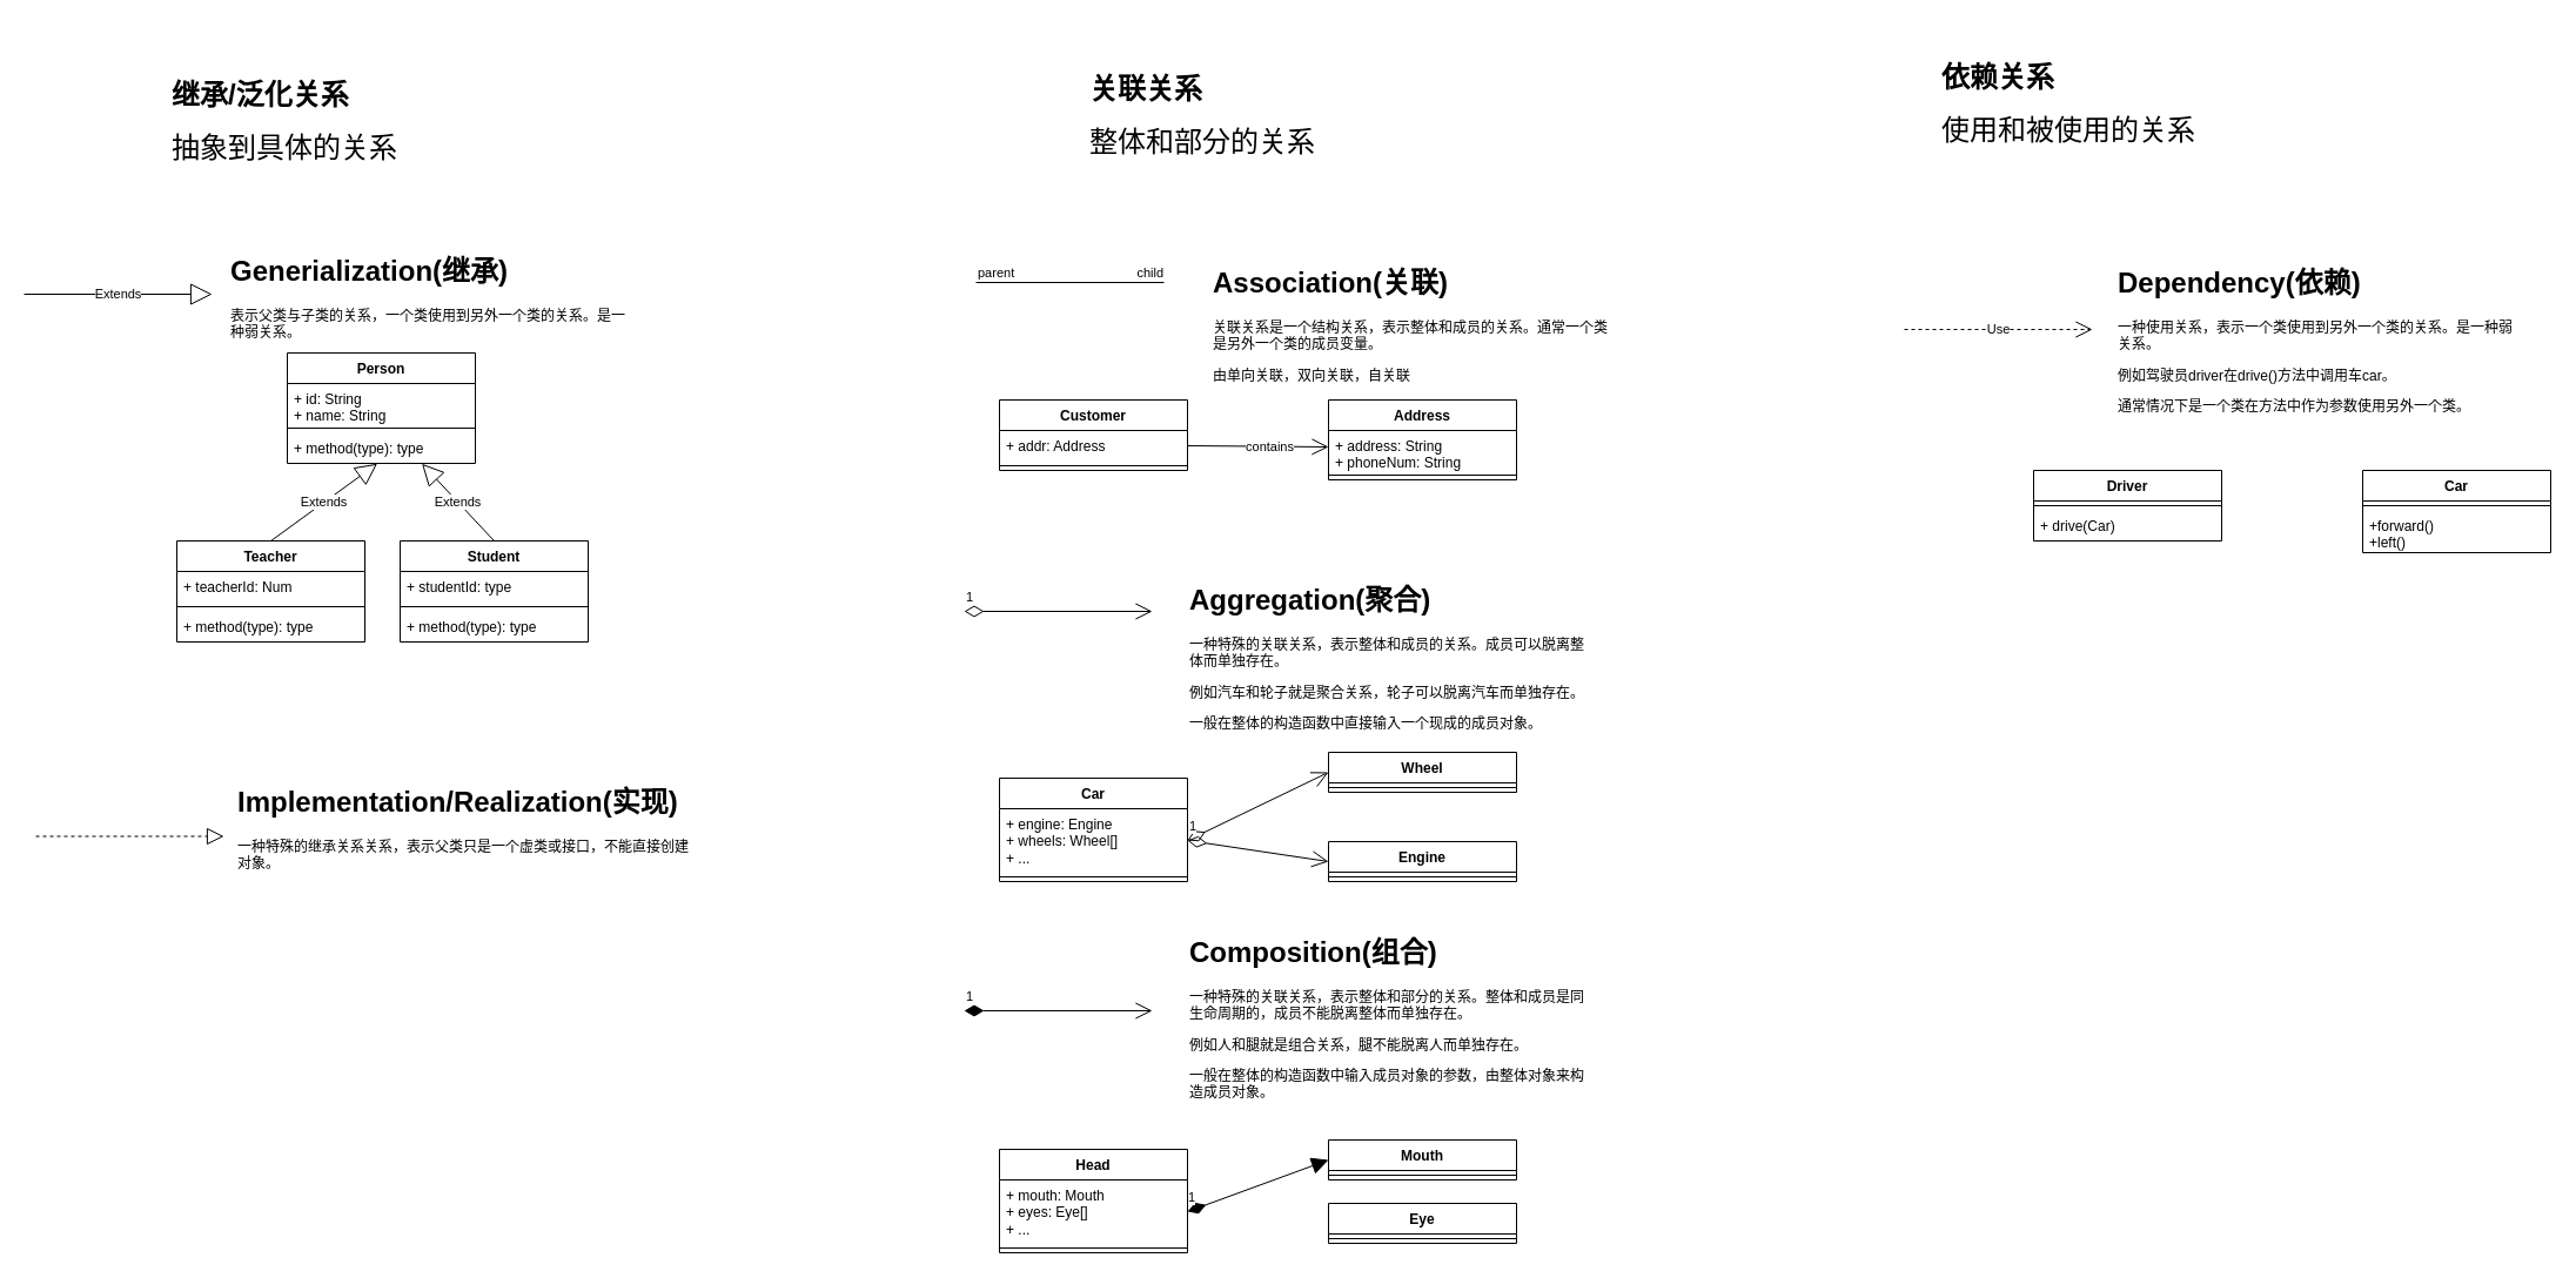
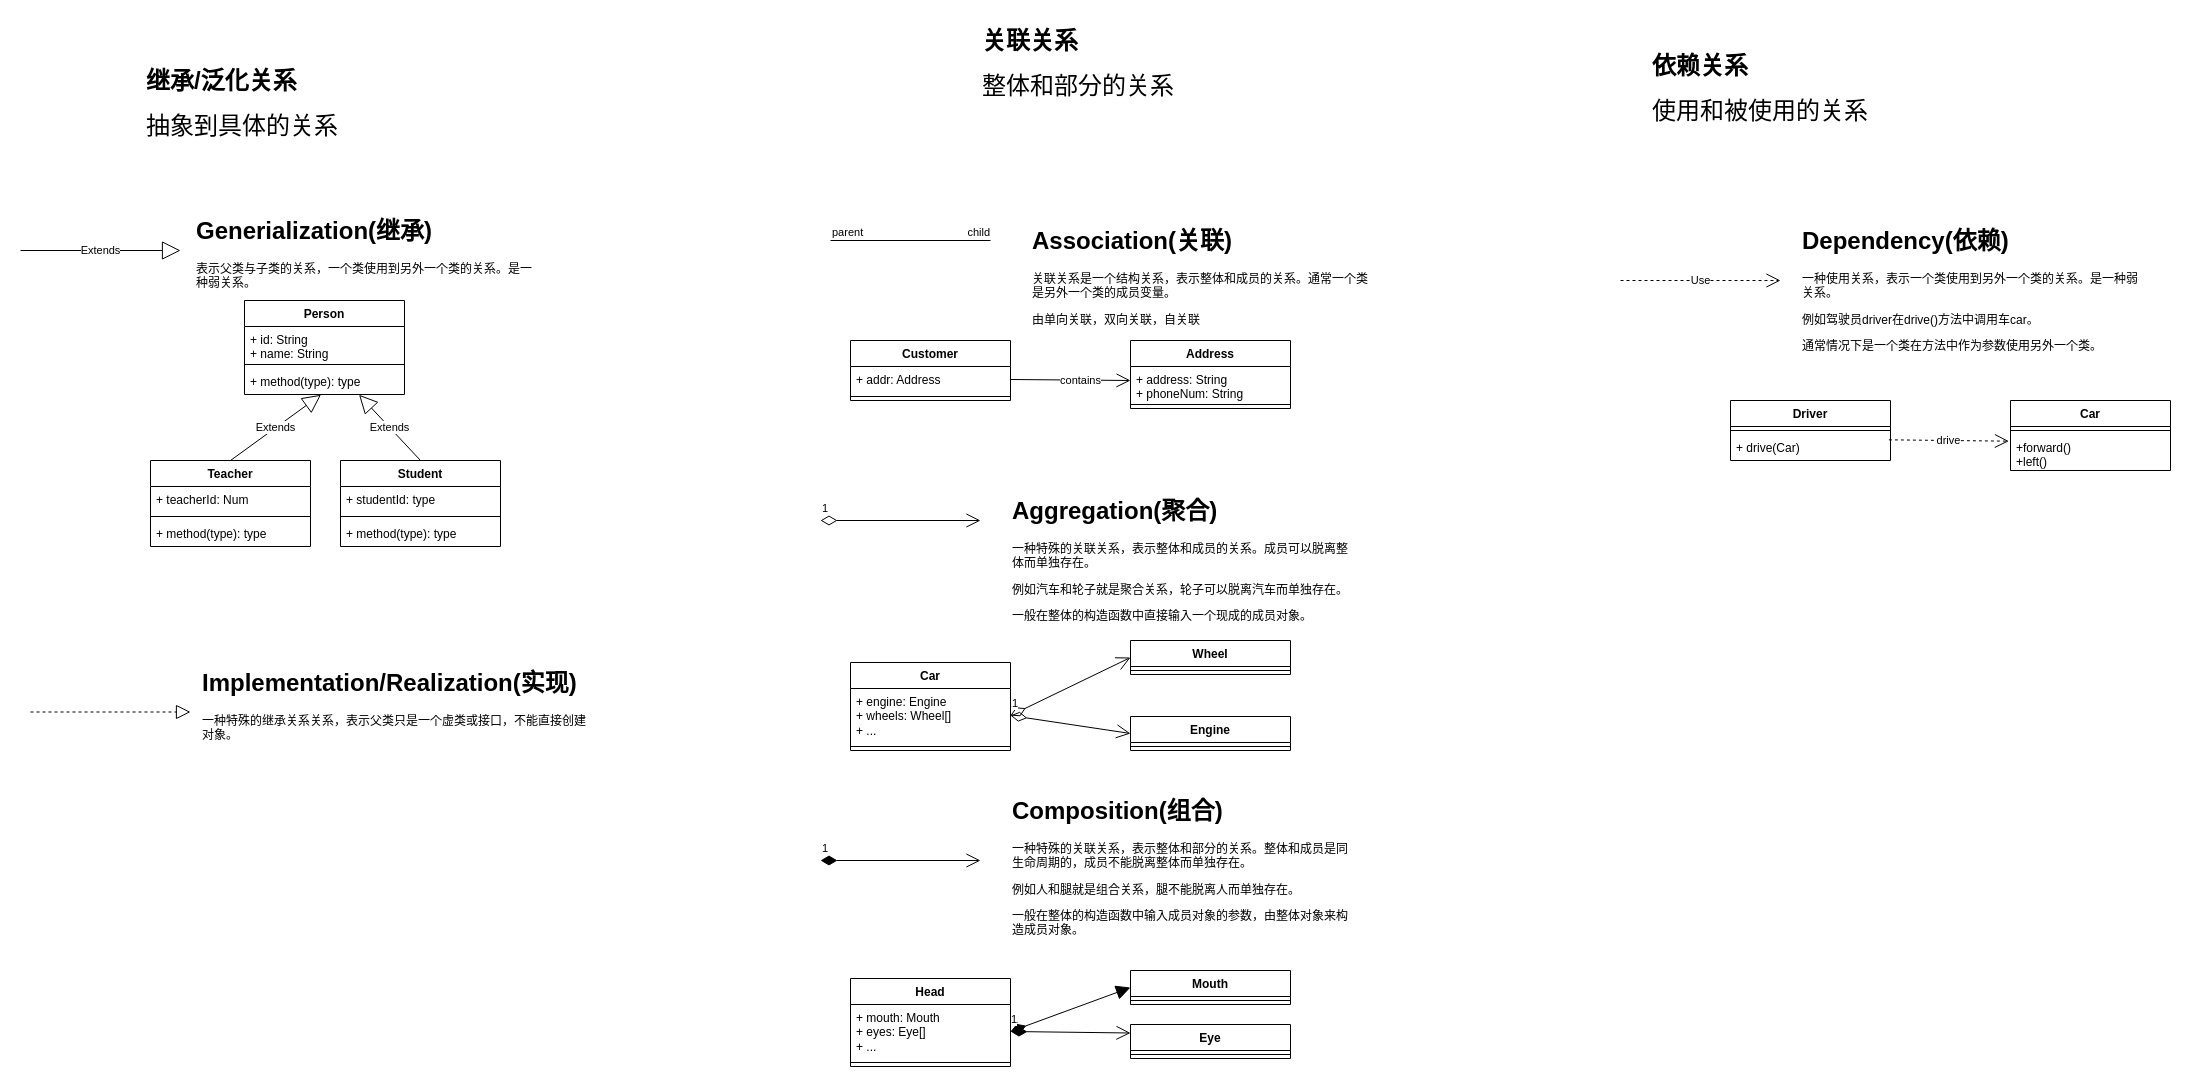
- <mxCell id="50" value="&lt;h1 style=&quot;margin-top: 0px;&quot;&gt;关联关系&lt;/h1&gt;&lt;div&gt;&lt;span style=&quot;font-size: 24px;&quot;&gt;整体和部分的关系&lt;/span&gt;&lt;/div&gt;" style="text;html=1;whiteSpace=wrap;overflow=hidden;rounded=0;" vertex="1" parent="1"><mxGeometry x="925" y="55" width="340" height="120" as="geometry" /></mxCell>
+ <mxCell id="50" value="&lt;h1 style=&quot;margin-top: 0px;&quot;&gt;关联关系&lt;/h1&gt;&lt;div&gt;&lt;span style=&quot;font-size: 24px;&quot;&gt;整体和部分的关系&lt;/span&gt;&lt;/div&gt;" style="text;html=1;whiteSpace=wrap;overflow=hidden;rounded=0;" vertex="1" parent="1"><mxGeometry x="980" y="20" width="340" height="120" as="geometry" /></mxCell>
+ <mxCell id="48" value="drive" style="endArrow=open;endSize=12;dashed=1;html=1;rounded=0;exitX=0.99;exitY=0.205;exitDx=0;exitDy=0;exitPerimeter=0;entryX=-0.01;entryY=0.185;entryDx=0;entryDy=0;entryPerimeter=0;" edge="1" parent="1" source="44" target="47"><mxGeometry width="160" relative="1" as="geometry"><mxPoint x="1840" y="540" as="sourcePoint" /><mxPoint x="2000" y="540" as="targetPoint" /></mxGeometry></mxCell>
+ <mxCell id="38" value="1" style="endArrow=open;html=1;endSize=12;startArrow=diamondThin;startSize=14;startFill=1;align=left;verticalAlign=bottom;rounded=0;exitX=1;exitY=0.5;exitDx=0;exitDy=0;entryX=0;entryY=0.25;entryDx=0;entryDy=0;" edge="1" parent="1" source="32" target="36"><mxGeometry x="-1" y="3" relative="1" as="geometry"><mxPoint x="1010" y="1032.5" as="sourcePoint" /><mxPoint x="1170" y="1032.5" as="targetPoint" /></mxGeometry></mxCell>
